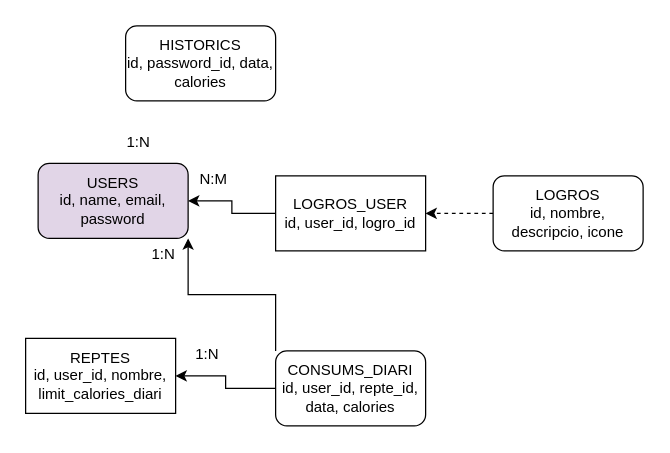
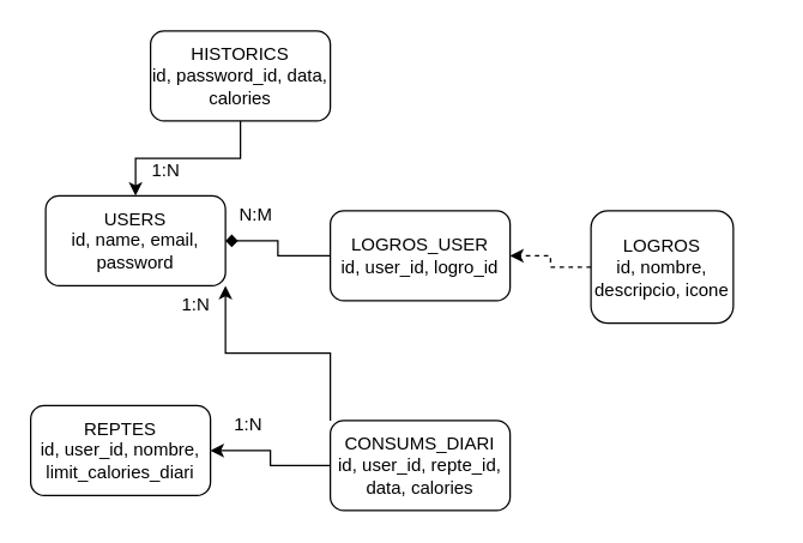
+ <mxCell id="11" style="edgeStyle=orthogonalEdgeStyle;rounded=0;orthogonalLoop=1;jettySize=auto;html=1;entryX=0.5;entryY=0;entryDx=0;entryDy=0;" edge="1" parent="1" source="12" target="2"><mxGeometry relative="1" as="geometry" /></mxCell>
- <mxCell id="2" value="USERS&lt;div&gt;id, name, email, password&lt;/div&gt;" style="rounded=1;whiteSpace=wrap;html=1;fillColor=#e1d5e7;" vertex="1" parent="1"><mxGeometry x="30" y="130" width="120" height="60" as="geometry" /></mxCell>
+ <mxCell id="2" value="USERS&lt;div&gt;id, name, email, password&lt;/div&gt;" style="rounded=1;whiteSpace=wrap;html=1;" vertex="1" parent="1"><mxGeometry x="30" y="130" width="120" height="60" as="geometry" /></mxCell>
- <mxCell id="9" style="edgeStyle=orthogonalEdgeStyle;rounded=0;orthogonalLoop=1;jettySize=auto;html=1;entryX=1;entryY=0.5;entryDx=0;entryDy=0;" edge="1" parent="1" source="10" target="2"><mxGeometry relative="1" as="geometry" /></mxCell>
+ <mxCell id="9" style="edgeStyle=orthogonalEdgeStyle;rounded=0;orthogonalLoop=1;jettySize=auto;html=1;entryX=1;entryY=0.5;entryDx=0;entryDy=0;endArrow=diamond;" edge="1" parent="1" source="10" target="2"><mxGeometry relative="1" as="geometry" /></mxCell>
- <mxCell id="10" value="LOGROS_USER&lt;div&gt;id, user_id, logro_id&lt;/div&gt;" style="whiteSpace=wrap;html=1;rounded=0;" vertex="1" parent="1"><mxGeometry x="220" y="140" width="120" height="60" as="geometry" /></mxCell>
+ <mxCell id="10" value="LOGROS_USER&lt;div&gt;id, user_id, logro_id&lt;/div&gt;" style="rounded=1;whiteSpace=wrap;html=1;" vertex="1" parent="1"><mxGeometry x="220" y="140" width="120" height="60" as="geometry" /></mxCell>
- <mxCell id="8" value="LOGROS&lt;br&gt;id, nombre, descripcio, icone" style="rounded=1;whiteSpace=wrap;html=1;" vertex="1" parent="1"><mxGeometry x="394" y="140" width="120" height="60" as="geometry" /></mxCell>
+ <mxCell id="8" value="LOGROS&lt;br&gt;id, nombre, descripcio, icone" style="rounded=1;whiteSpace=wrap;html=1;" vertex="1" parent="1"><mxGeometry x="394" y="140" width="95" height="75" as="geometry" /></mxCell>
- <mxCell id="3" value="REPTES&lt;br&gt;id, user_id, nombre, limit_calories_diari" style="whiteSpace=wrap;html=1;rounded=0;" vertex="1" parent="1"><mxGeometry x="20" y="270" width="120" height="60" as="geometry" /></mxCell>
+ <mxCell id="3" value="REPTES&lt;br&gt;id, user_id, nombre, limit_calories_diari" style="rounded=1;whiteSpace=wrap;html=1;" vertex="1" parent="1"><mxGeometry x="20" y="270" width="120" height="60" as="geometry" /></mxCell>
